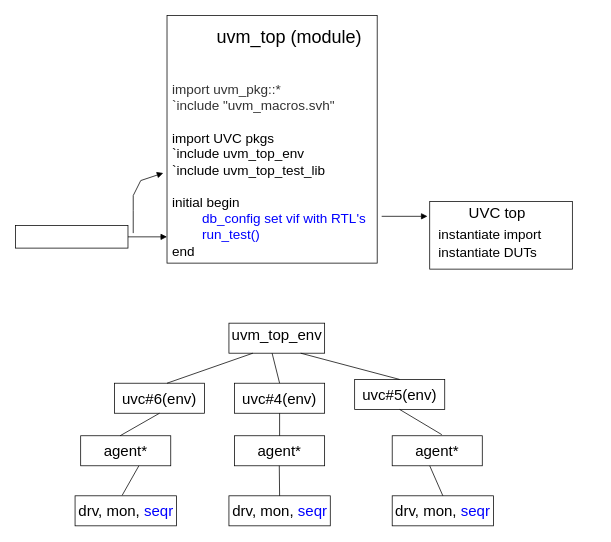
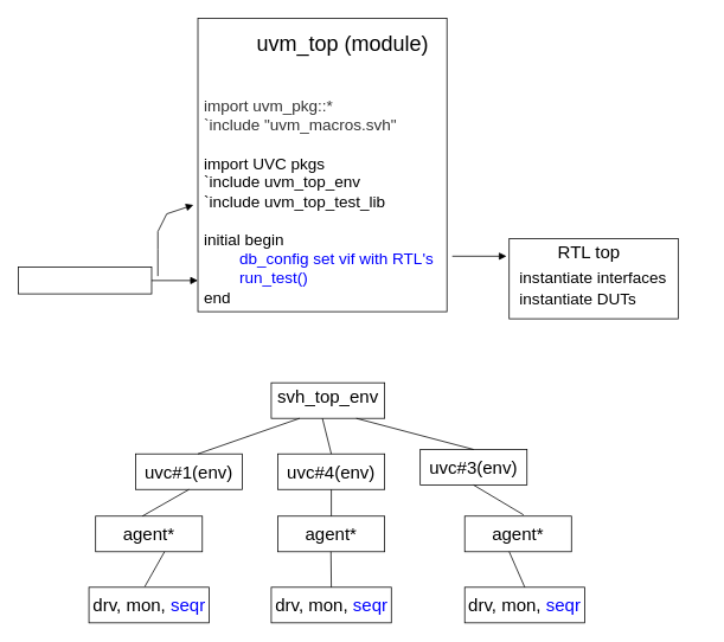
- <mxCell id="9" value="&lt;font style=&quot;font-size: 20px&quot;&gt;UVC top&lt;/font&gt;" style="text;html=1;strokeColor=none;fillColor=none;align=center;verticalAlign=middle;whiteSpace=wrap;rounded=0;" parent="1" vertex="1"><mxGeometry x="607" y="268" width="110" height="30" as="geometry" /></mxCell>
+ <mxCell id="9" value="&lt;font style=&quot;font-size: 20px&quot;&gt;RTL top&lt;/font&gt;" style="text;html=1;strokeColor=none;fillColor=none;align=center;verticalAlign=middle;whiteSpace=wrap;rounded=0;" parent="1" vertex="1"><mxGeometry x="607" y="268" width="110" height="30" as="geometry" /></mxCell>
- <mxCell id="10" value="&lt;font color=&quot;#000000&quot; style=&quot;font-size: 18px&quot;&gt;instantiate import&lt;br&gt;instantiate DUTs&lt;/font&gt;" style="text;whiteSpace=wrap;html=1;fontSize=20;fontColor=#0000FF;" parent="1" vertex="1"><mxGeometry x="582" y="292" width="210" height="60" as="geometry" /></mxCell>
+ <mxCell id="10" value="&lt;font color=&quot;#000000&quot; style=&quot;font-size: 18px&quot;&gt;instantiate interfaces&lt;br&gt;instantiate DUTs&lt;/font&gt;" style="text;whiteSpace=wrap;html=1;fontSize=20;fontColor=#0000FF;" parent="1" vertex="1"><mxGeometry x="582" y="292" width="210" height="60" as="geometry" /></mxCell>
- <mxCell id="13" value="&lt;font style=&quot;font-size: 20px&quot;&gt;uvm_top_env&lt;/font&gt;" style="text;html=1;strokeColor=none;fillColor=none;align=center;verticalAlign=middle;whiteSpace=wrap;rounded=0;" vertex="1" parent="1"><mxGeometry x="312" y="430" width="112.5" height="30" as="geometry" /></mxCell>
+ <mxCell id="13" value="&lt;font style=&quot;font-size: 20px&quot;&gt;svh_top_env&lt;/font&gt;" style="text;html=1;strokeColor=none;fillColor=none;align=center;verticalAlign=middle;whiteSpace=wrap;rounded=0;" vertex="1" parent="1"><mxGeometry x="312" y="430" width="112.5" height="30" as="geometry" /></mxCell>
- <mxCell id="19" value="&lt;span style=&quot;font-size: 20px&quot;&gt;uvc#5(env)&lt;/span&gt;" style="text;html=1;strokeColor=none;fillColor=none;align=center;verticalAlign=middle;whiteSpace=wrap;rounded=0;" vertex="1" parent="1"><mxGeometry x="472" y="510" width="120" height="30" as="geometry" /></mxCell>
+ <mxCell id="19" value="&lt;span style=&quot;font-size: 20px&quot;&gt;uvc#3(env)&lt;/span&gt;" style="text;html=1;strokeColor=none;fillColor=none;align=center;verticalAlign=middle;whiteSpace=wrap;rounded=0;" vertex="1" parent="1"><mxGeometry x="472" y="510" width="120" height="30" as="geometry" /></mxCell>
- <mxCell id="15" value="&lt;span style=&quot;font-size: 20px&quot;&gt;uvc#6(env)&lt;/span&gt;" style="text;html=1;strokeColor=none;fillColor=none;align=center;verticalAlign=middle;whiteSpace=wrap;rounded=0;" vertex="1" parent="1"><mxGeometry x="152" y="515" width="120" height="30" as="geometry" /></mxCell>
+ <mxCell id="15" value="&lt;span style=&quot;font-size: 20px&quot;&gt;uvc#1(env)&lt;/span&gt;" style="text;html=1;strokeColor=none;fillColor=none;align=center;verticalAlign=middle;whiteSpace=wrap;rounded=0;" vertex="1" parent="1"><mxGeometry x="152" y="515" width="120" height="30" as="geometry" /></mxCell>
